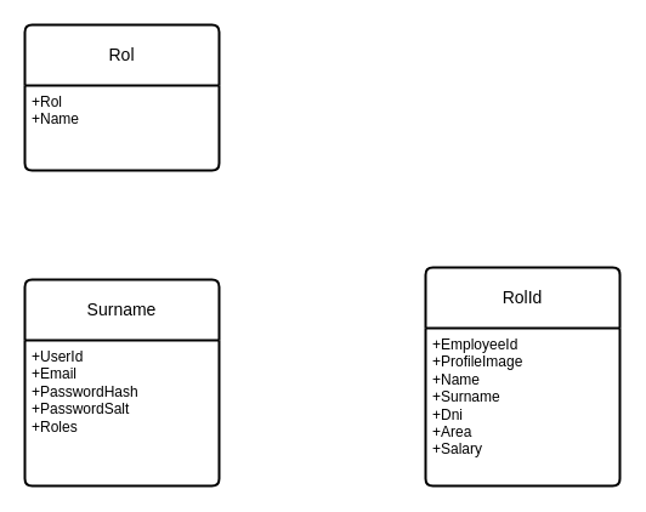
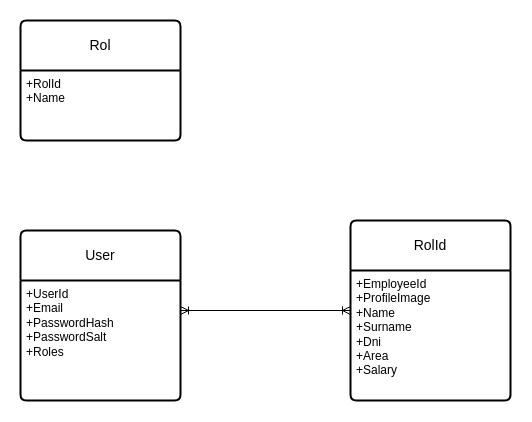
- <mxCell id="7" value="+Rol&lt;br&gt;+Name" style="align=left;strokeColor=none;fillColor=none;spacingLeft=4;fontSize=12;verticalAlign=top;resizable=0;rotatable=0;part=1;html=1;" vertex="1" parent="6"><mxGeometry y="50" width="160" height="70" as="geometry" /></mxCell>
+ <mxCell id="7" value="+RolId&lt;br&gt;+Name" style="align=left;strokeColor=none;fillColor=none;spacingLeft=4;fontSize=12;verticalAlign=top;resizable=0;rotatable=0;part=1;html=1;" vertex="1" parent="6"><mxGeometry y="50" width="160" height="70" as="geometry" /></mxCell>
- <mxCell id="2" value="Surname" style="swimlane;childLayout=stackLayout;horizontal=1;startSize=50;horizontalStack=0;rounded=1;fontSize=14;fontStyle=0;strokeWidth=2;resizeParent=0;resizeLast=1;shadow=0;dashed=0;align=center;arcSize=4;whiteSpace=wrap;html=1;" parent="1" vertex="1"><mxGeometry x="20" y="230" width="160" height="170" as="geometry" /></mxCell>
+ <mxCell id="2" value="User" style="swimlane;childLayout=stackLayout;horizontal=1;startSize=50;horizontalStack=0;rounded=1;fontSize=14;fontStyle=0;strokeWidth=2;resizeParent=0;resizeLast=1;shadow=0;dashed=0;align=center;arcSize=4;whiteSpace=wrap;html=1;" parent="1" vertex="1"><mxGeometry x="20" y="230" width="160" height="170" as="geometry" /></mxCell>
+ <mxCell id="8" style="edgeStyle=orthogonalEdgeStyle;rounded=0;orthogonalLoop=1;jettySize=auto;html=1;exitX=1;exitY=0.25;exitDx=0;exitDy=0;entryX=0;entryY=0.5;entryDx=0;entryDy=0;startArrow=ERoneToMany;startFill=0;endArrow=ERoneToMany;endFill=0;" edge="1" parent="1" source="3" target="4"><mxGeometry relative="1" as="geometry" /></mxCell>
